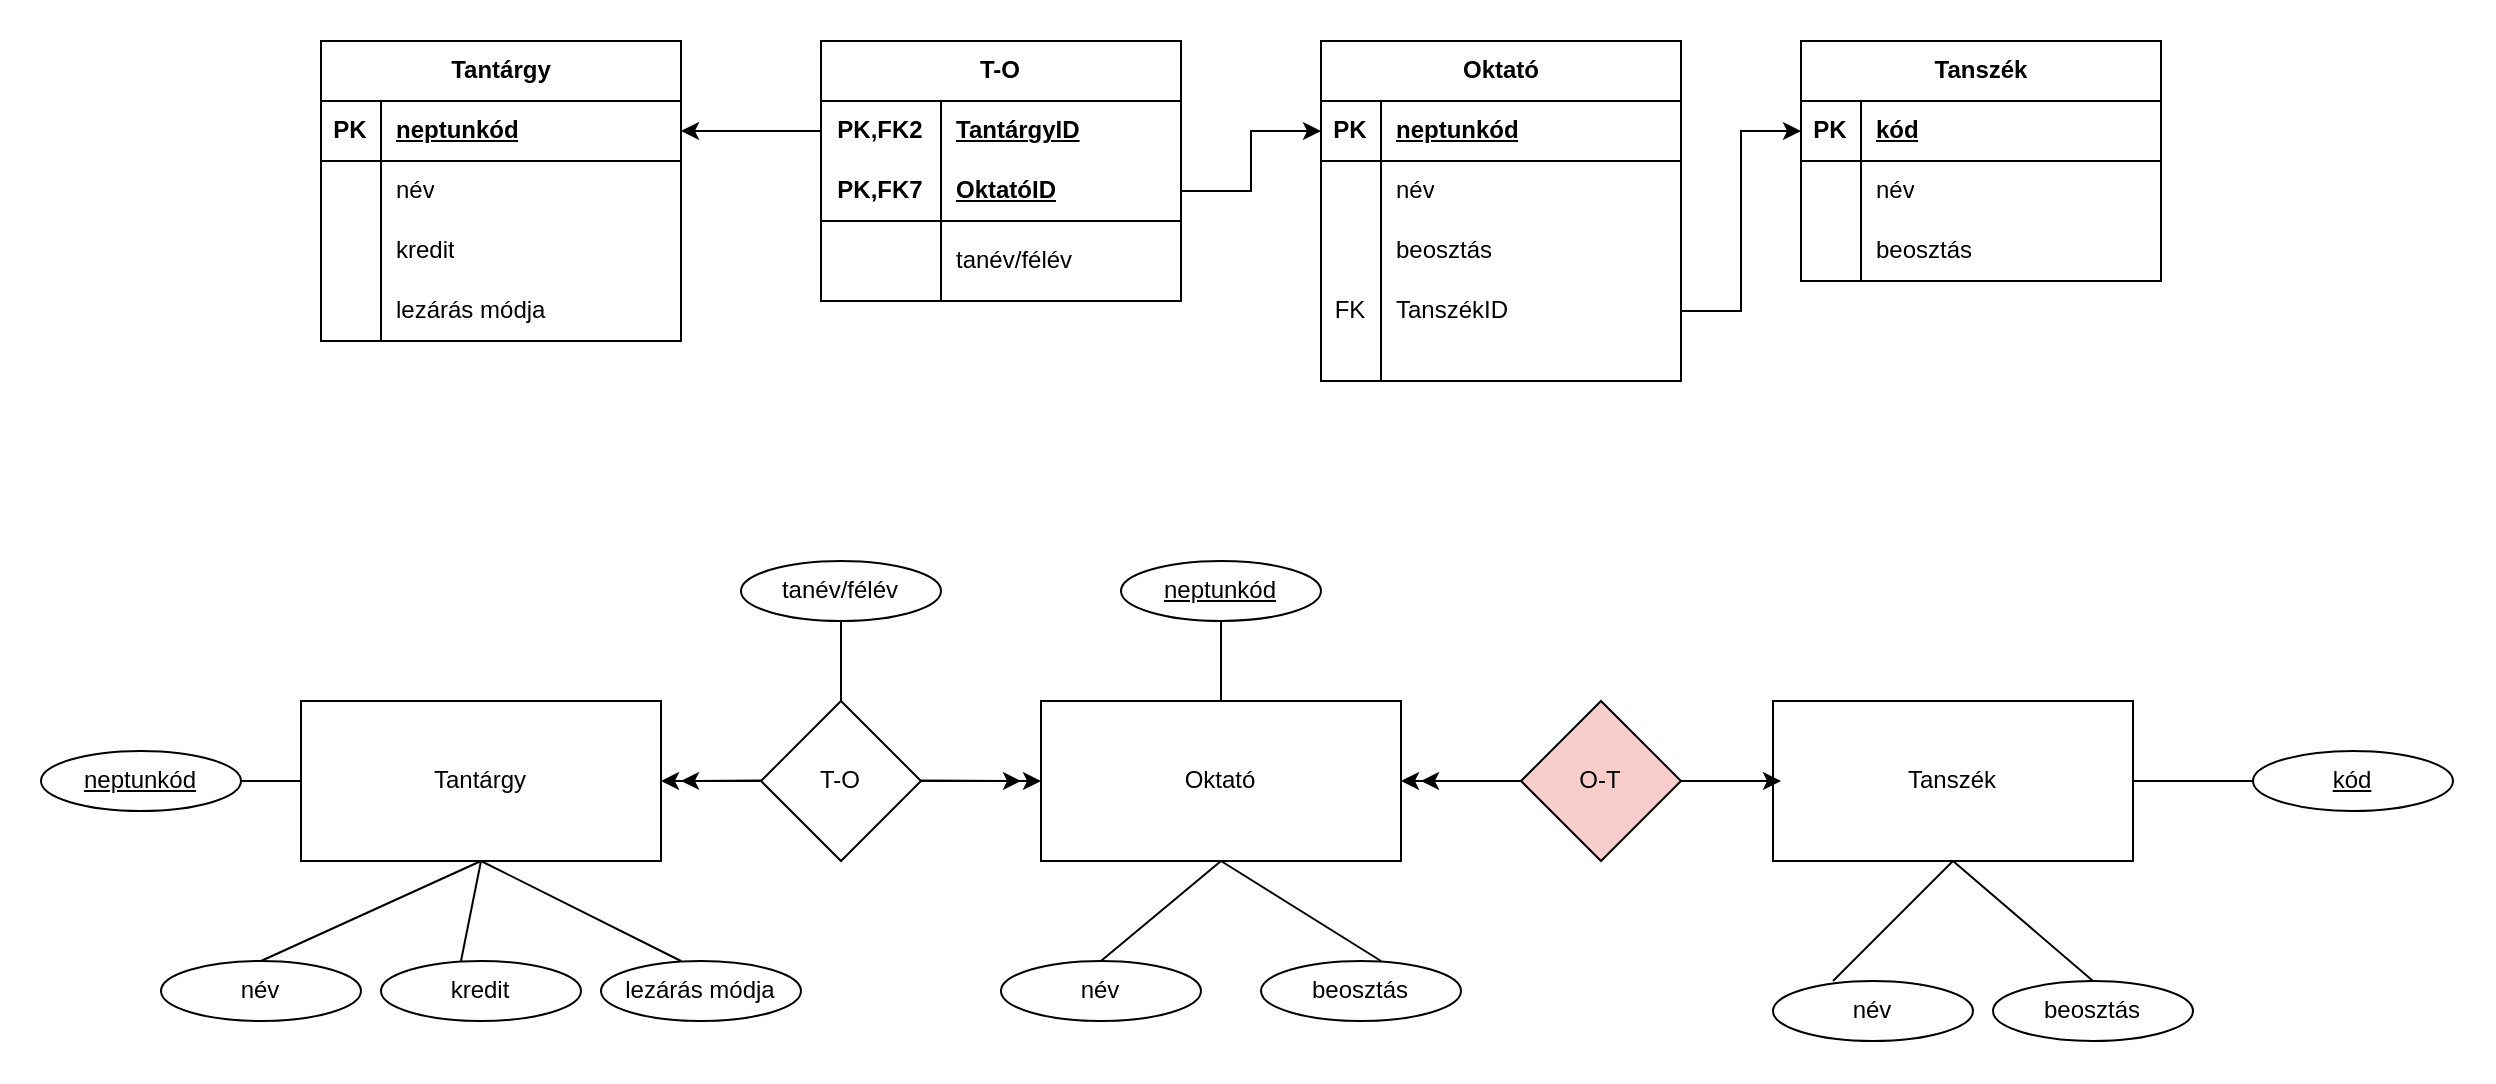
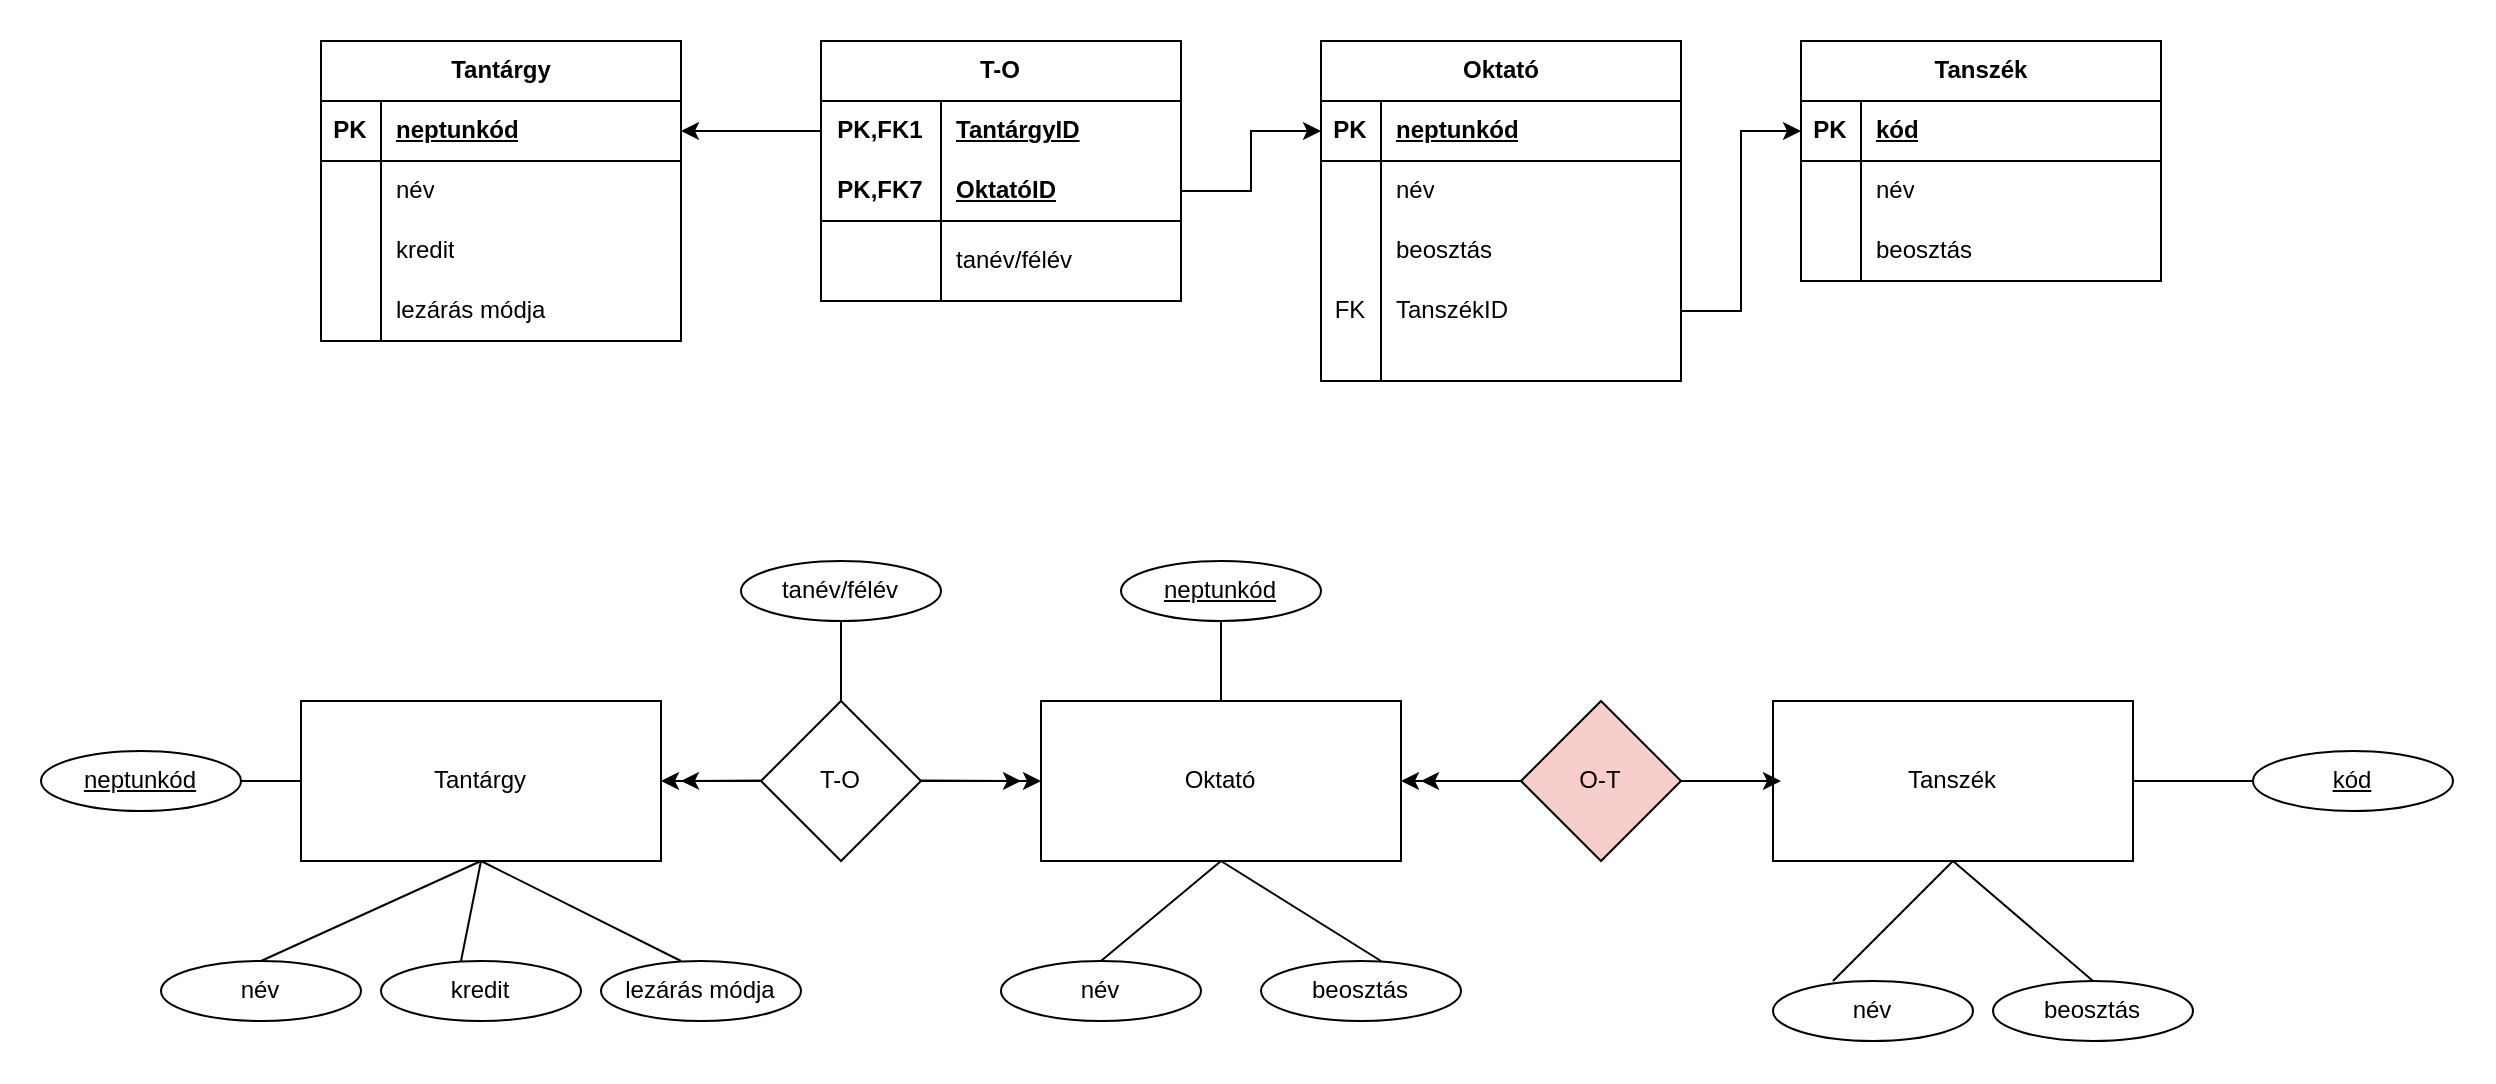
- <mxCell id="51" value="PK,FK2" style="shape=partialRectangle;connectable=0;fillColor=none;top=0;left=0;bottom=0;right=0;fontStyle=1;overflow=hidden;html=1;whiteSpace=wrap;" vertex="1" parent="50"><mxGeometry width="60" height="30" as="geometry"><mxRectangle width="60" height="30" as="alternateBounds" /></mxGeometry></mxCell>
+ <mxCell id="51" value="PK,FK1" style="shape=partialRectangle;connectable=0;fillColor=none;top=0;left=0;bottom=0;right=0;fontStyle=1;overflow=hidden;html=1;whiteSpace=wrap;" vertex="1" parent="50"><mxGeometry width="60" height="30" as="geometry"><mxRectangle width="60" height="30" as="alternateBounds" /></mxGeometry></mxCell>
